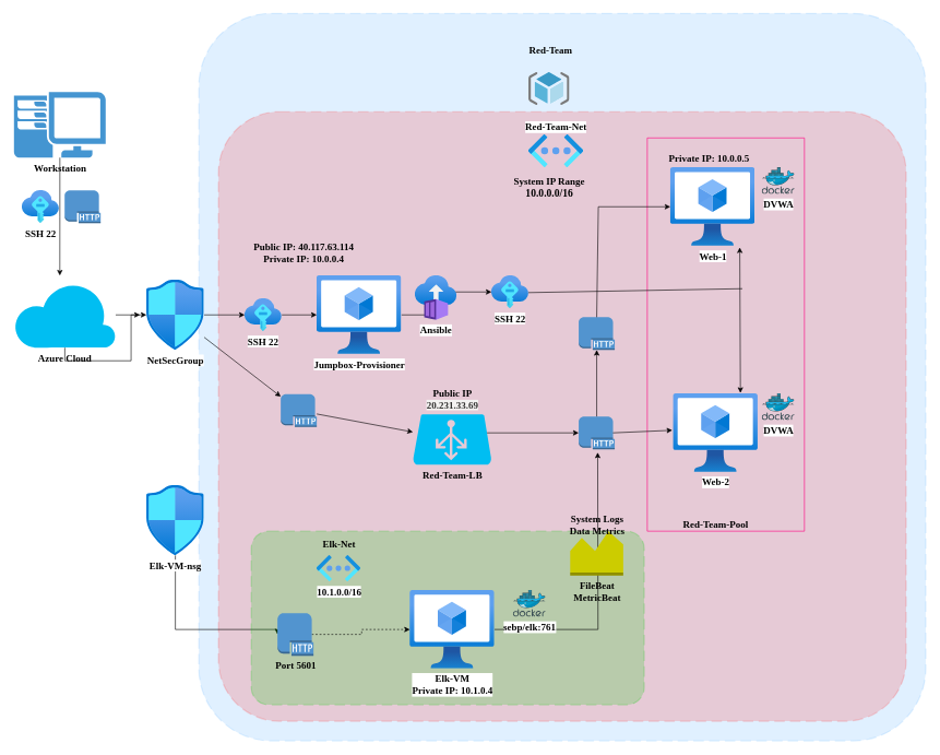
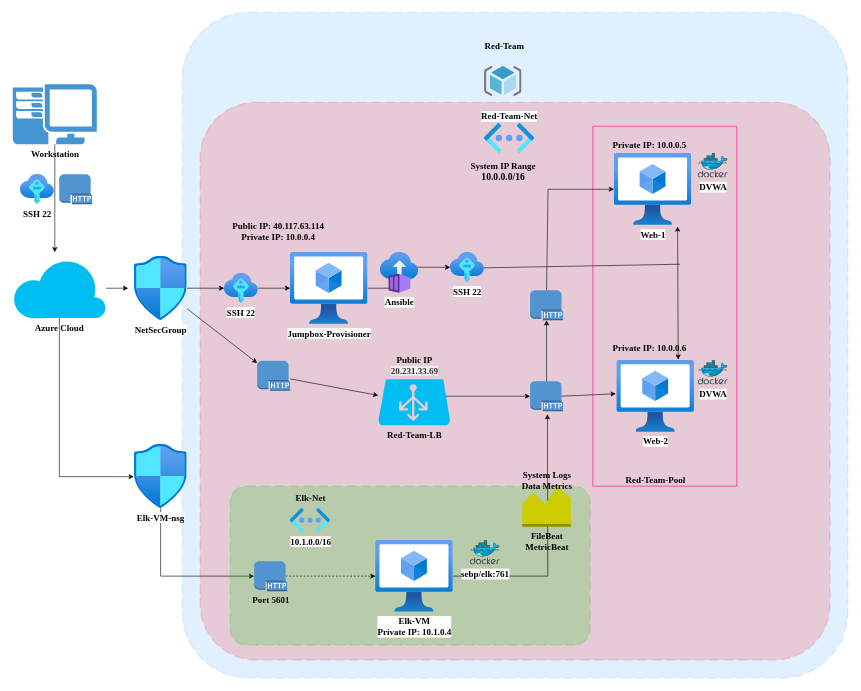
- <mxCell id="7" style="edgeStyle=orthogonalEdgeStyle;rounded=0;orthogonalLoop=1;jettySize=auto;html=1;exitX=0.5;exitY=1;exitDx=0;exitDy=0;exitPerimeter=0;" edge="1" parent="1" source="8" target="14"><mxGeometry relative="1" as="geometry" /></mxCell>
+ <mxCell id="7" style="edgeStyle=orthogonalEdgeStyle;rounded=0;orthogonalLoop=1;jettySize=auto;html=1;exitX=0.5;exitY=1;exitDx=0;exitDy=0;exitPerimeter=0;entryX=-0.007;entryY=0.507;entryDx=0;entryDy=0;entryPerimeter=0;" edge="1" parent="1" source="8" target="46"><mxGeometry relative="1" as="geometry" /></mxCell>
+ <mxCell id="28" value="&lt;b&gt;Private IP: 10.0.0.6&lt;/b&gt;" style="text;html=1;resizable=0;autosize=1;align=center;verticalAlign=middle;points=[];fillColor=none;strokeColor=none;rounded=0;fontFamily=Times New Roman;fontSize=15;" parent="23" vertex="1"><mxGeometry x="24.68" y="360" width="140" height="20" as="geometry" /></mxCell>
- <mxCell id="51" value="&lt;font size=&quot;1&quot;&gt;&lt;b style=&quot;font-size: 15px&quot;&gt;Port 5601&lt;/b&gt;&lt;/font&gt;" style="outlineConnect=0;dashed=0;verticalLabelPosition=bottom;verticalAlign=top;align=center;html=1;shape=mxgraph.aws3.http_protocol;fillColor=#5294CF;gradientColor=none;fontFamily=Times New Roman;fontSize=15;strokeColor=#66B2FF;" vertex="1" parent="1"><mxGeometry x="423" y="935" width="55" height="65" as="geometry" /></mxCell>
+ <mxCell id="51" value="&lt;font size=&quot;1&quot;&gt;&lt;b style=&quot;font-size: 15px&quot;&gt;Port 5601&lt;/b&gt;&lt;/font&gt;" style="outlineConnect=0;dashed=0;verticalLabelPosition=bottom;verticalAlign=top;align=center;html=1;shape=mxgraph.aws3.http_protocol;fillColor=#5294CF;gradientColor=none;fontFamily=Times New Roman;fontSize=15;strokeColor=#66B2FF;" vertex="1" parent="1"><mxGeometry x="423" y="935" width="55" height="50" as="geometry" /></mxCell>
